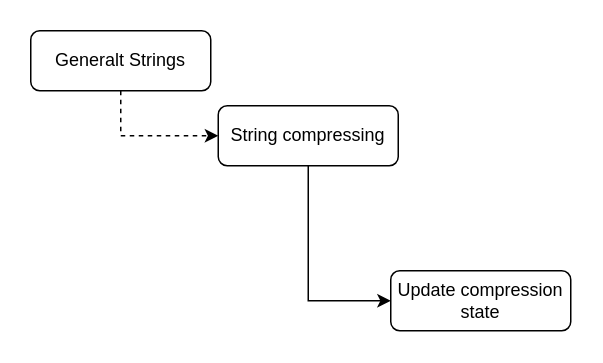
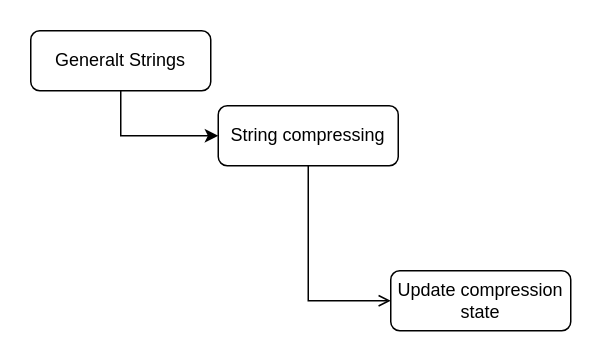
- <mxCell id="2" style="edgeStyle=orthogonalEdgeStyle;rounded=0;orthogonalLoop=1;jettySize=auto;html=1;exitX=0.5;exitY=1;exitDx=0;exitDy=0;entryX=0;entryY=0.5;entryDx=0;entryDy=0;dashed=1;" edge="1" parent="1" source="3" target="5"><mxGeometry relative="1" as="geometry" /></mxCell>
+ <mxCell id="2" style="edgeStyle=orthogonalEdgeStyle;rounded=0;orthogonalLoop=1;jettySize=auto;html=1;exitX=0.5;exitY=1;exitDx=0;exitDy=0;entryX=0;entryY=0.5;entryDx=0;entryDy=0;" edge="1" parent="1" source="3" target="5"><mxGeometry relative="1" as="geometry" /></mxCell>
- <mxCell id="4" style="edgeStyle=orthogonalEdgeStyle;rounded=0;orthogonalLoop=1;jettySize=auto;html=1;exitX=0.5;exitY=1;exitDx=0;exitDy=0;entryX=0;entryY=0.5;entryDx=0;entryDy=0;" edge="1" parent="1" source="5" target="6"><mxGeometry relative="1" as="geometry" /></mxCell>
+ <mxCell id="4" style="edgeStyle=orthogonalEdgeStyle;rounded=0;orthogonalLoop=1;jettySize=auto;html=1;exitX=0.5;exitY=1;exitDx=0;exitDy=0;entryX=0;entryY=0.5;entryDx=0;entryDy=0;endArrow=open;" edge="1" parent="1" source="5" target="6"><mxGeometry relative="1" as="geometry" /></mxCell>
